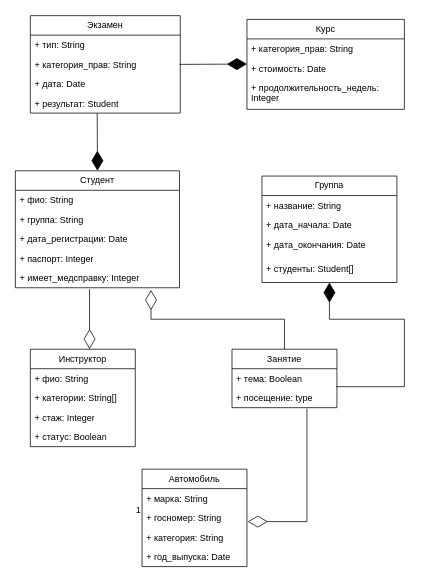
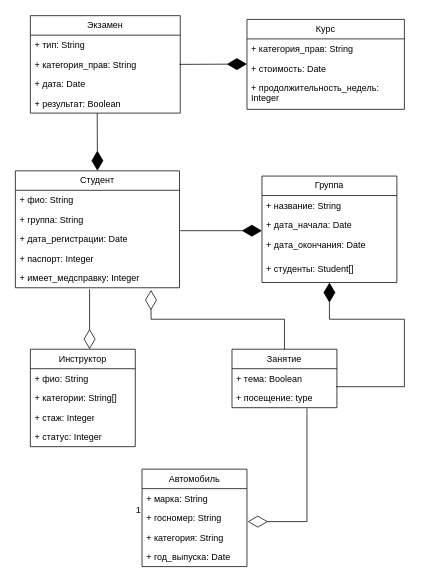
- <mxCell id="34" value="+ результат: Student" style="text;strokeColor=none;fillColor=none;align=left;verticalAlign=top;spacingLeft=4;spacingRight=4;overflow=hidden;rotatable=0;points=[[0,0.5],[1,0.5]];portConstraint=eastwest;whiteSpace=wrap;html=1;" vertex="1" parent="30"><mxGeometry y="104" width="200" height="26" as="geometry" /></mxCell>
+ <mxCell id="34" value="+ результат: Boolean" style="text;strokeColor=none;fillColor=none;align=left;verticalAlign=top;spacingLeft=4;spacingRight=4;overflow=hidden;rotatable=0;points=[[0,0.5],[1,0.5]];portConstraint=eastwest;whiteSpace=wrap;html=1;" vertex="1" parent="30"><mxGeometry y="104" width="200" height="26" as="geometry" /></mxCell>
+ <mxCell id="35" value="" style="endArrow=diamondThin;endFill=1;endSize=24;html=1;rounded=0;exitX=1.005;exitY=0.071;exitDx=0;exitDy=0;exitPerimeter=0;entryX=0;entryY=0.802;entryDx=0;entryDy=0;entryPerimeter=0;" edge="1" parent="1" source="5" target="24"><mxGeometry width="160" relative="1" as="geometry"><mxPoint x="179" y="434.17" as="sourcePoint" /><mxPoint x="289" y="275" as="targetPoint" /></mxGeometry></mxCell>
- <mxCell id="12" value="+ статус: Boolean" style="text;strokeColor=none;fillColor=none;align=left;verticalAlign=top;spacingLeft=4;spacingRight=4;overflow=hidden;rotatable=0;points=[[0,0.5],[1,0.5]];portConstraint=eastwest;whiteSpace=wrap;html=1;" vertex="1" parent="8"><mxGeometry y="104" width="140" height="26" as="geometry" /></mxCell>
+ <mxCell id="12" value="+ статус: Integer" style="text;strokeColor=none;fillColor=none;align=left;verticalAlign=top;spacingLeft=4;spacingRight=4;overflow=hidden;rotatable=0;points=[[0,0.5],[1,0.5]];portConstraint=eastwest;whiteSpace=wrap;html=1;" vertex="1" parent="8"><mxGeometry y="104" width="140" height="26" as="geometry" /></mxCell>
